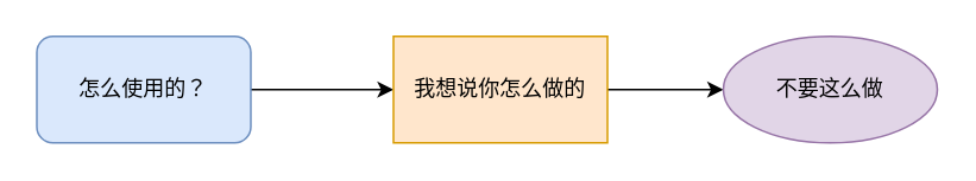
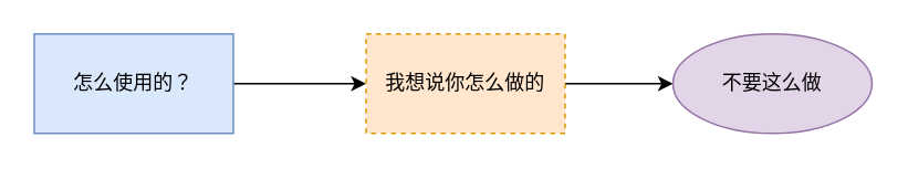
- <mxCell id="3" value="怎么使用的？" style="whiteSpace=wrap;html=1;fillColor=#dae8fc;strokeColor=#6c8ebf;rounded=1;" vertex="1" parent="1"><mxGeometry x="20" y="20" width="120" height="60" as="geometry" /></mxCell>
+ <mxCell id="3" value="怎么使用的？" style="rounded=0;whiteSpace=wrap;html=1;fillColor=#dae8fc;strokeColor=#6c8ebf;" vertex="1" parent="1"><mxGeometry x="20" y="20" width="120" height="60" as="geometry" /></mxCell>
- <mxCell id="5" value="我想说你怎么做的" style="whiteSpace=wrap;html=1;rounded=0;fillColor=#ffe6cc;strokeColor=#d79b00;" vertex="1" parent="1"><mxGeometry x="220" y="20" width="120" height="60" as="geometry" /></mxCell>
+ <mxCell id="5" value="我想说你怎么做的" style="whiteSpace=wrap;html=1;rounded=0;fillColor=#ffe6cc;strokeColor=#d79b00;dashed=1;" vertex="1" parent="1"><mxGeometry x="220" y="20" width="120" height="60" as="geometry" /></mxCell>
